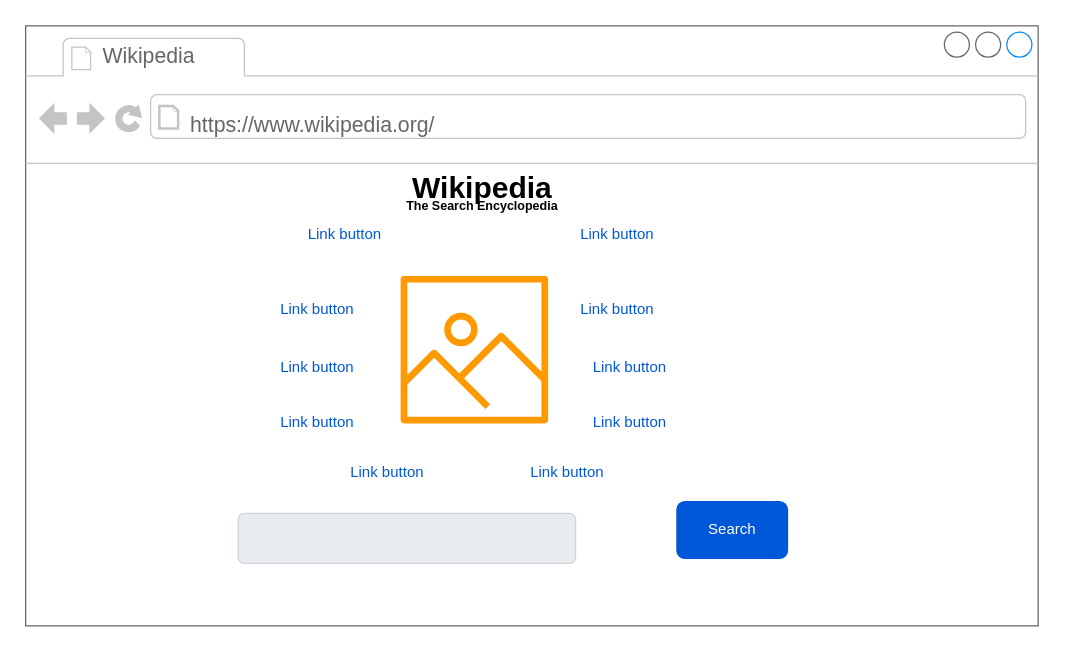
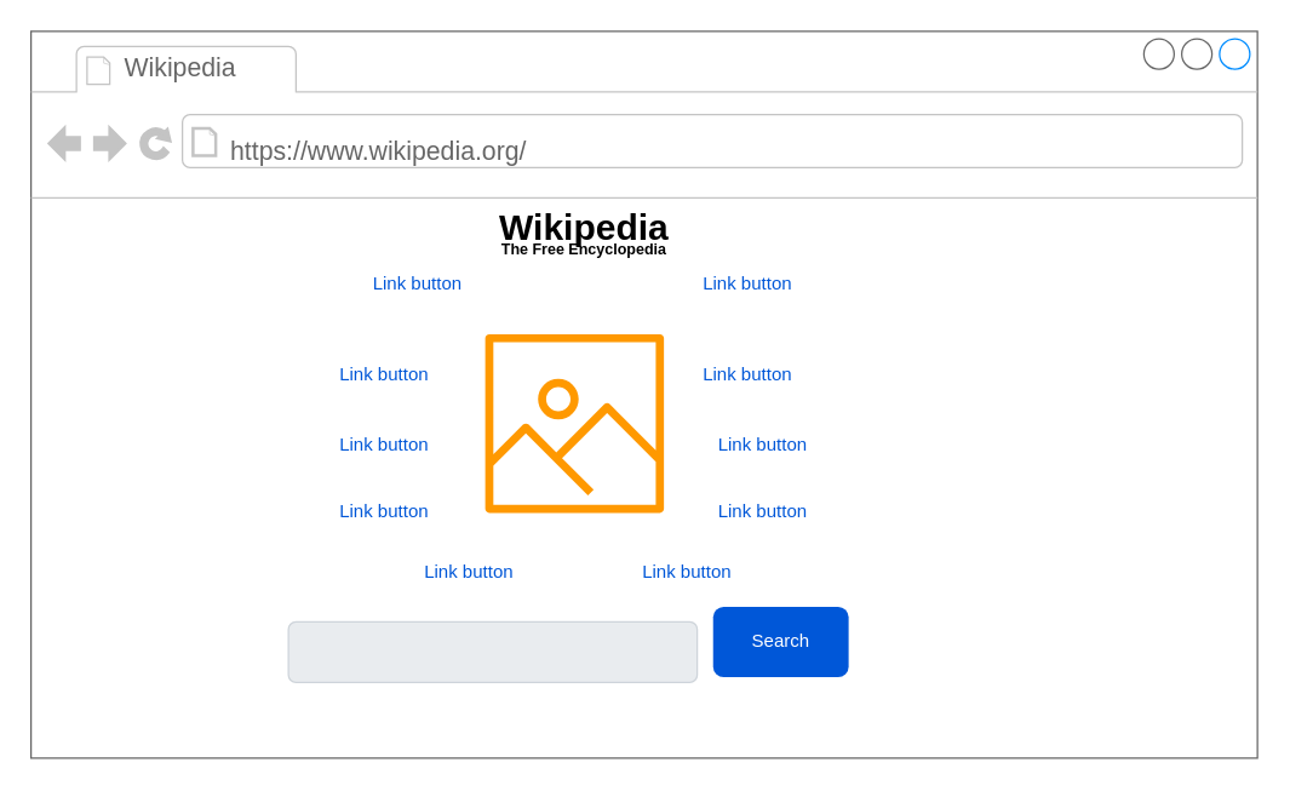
- <mxCell id="15" value="&lt;font style=&quot;font-size: 10px&quot;&gt;The Search Encyclopedia&lt;/font&gt;" style="text;strokeColor=none;fillColor=none;html=1;fontSize=24;fontStyle=1;verticalAlign=middle;align=center;" vertex="1" parent="2"><mxGeometry x="315" y="120" width="100" height="40" as="geometry" /></mxCell>
+ <mxCell id="15" value="&lt;font style=&quot;font-size: 10px&quot;&gt;The Free Encyclopedia&lt;/font&gt;" style="text;strokeColor=none;fillColor=none;html=1;fontSize=24;fontStyle=1;verticalAlign=middle;align=center;" vertex="1" parent="2"><mxGeometry x="315" y="120" width="100" height="40" as="geometry" /></mxCell>
- <mxCell id="17" value="Search" style="rounded=1;fillColor=#0057D8;align=center;strokeColor=none;html=1;fontColor=#ffffff;fontSize=12" vertex="1" parent="2"><mxGeometry x="520.5" y="380" width="89.5" height="46.5" as="geometry" /></mxCell>
+ <mxCell id="17" value="Search" style="rounded=1;fillColor=#0057D8;align=center;strokeColor=none;html=1;fontColor=#ffffff;fontSize=12" vertex="1" parent="2"><mxGeometry x="450.5" y="380" width="89.5" height="46.5" as="geometry" /></mxCell>
